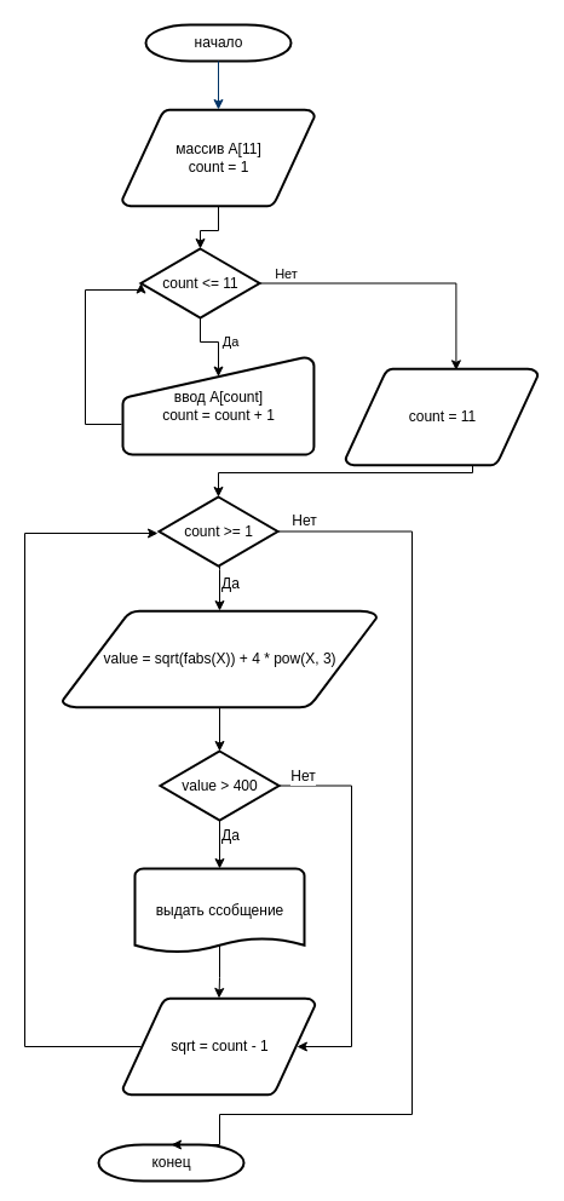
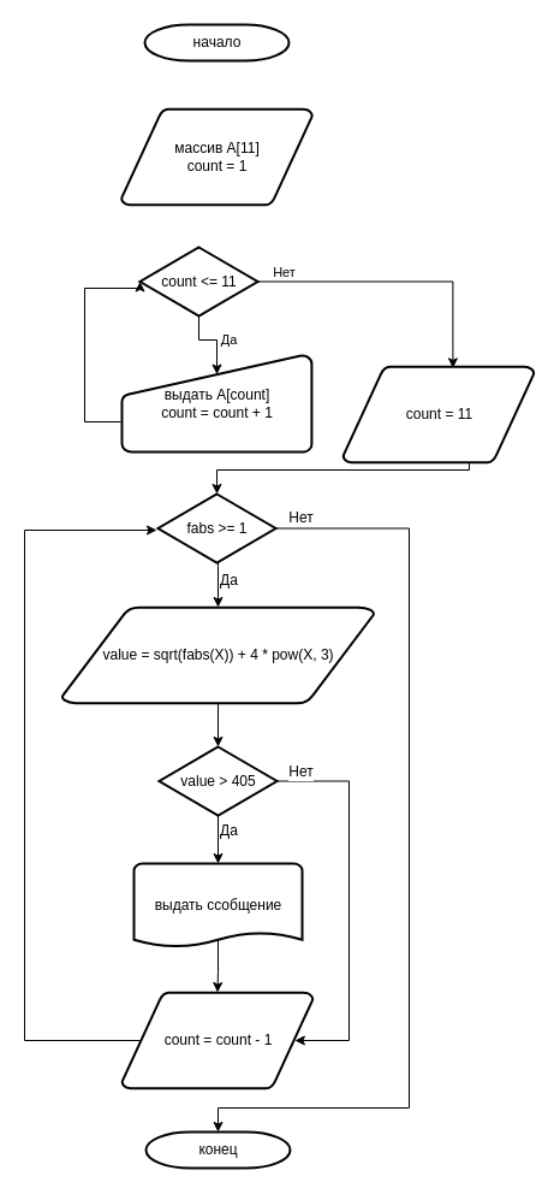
- <mxCell id="5" style="fontStyle=1;strokeColor=#003366;strokeWidth=1;html=1;" parent="1" source="2" target="4" edge="1"><mxGeometry relative="1" as="geometry" /></mxCell>
- <mxCell id="3" style="edgeStyle=orthogonalEdgeStyle;rounded=0;orthogonalLoop=1;jettySize=auto;html=1;" edge="1" parent="1" source="4" target="13"><mxGeometry relative="1" as="geometry" /></mxCell>
- <mxCell id="15" value="ввод A[count]&lt;br&gt;count = count + 1" style="shape=mxgraph.flowchart.manual_input;strokeWidth=2;gradientColor=none;gradientDirection=north;fontStyle=0;html=1;" vertex="1" parent="1"><mxGeometry x="101" y="295" width="158" height="80" as="geometry" /></mxCell>
+ <mxCell id="15" value="выдать A[count]&lt;br&gt;count = count + 1" style="shape=mxgraph.flowchart.manual_input;strokeWidth=2;gradientColor=none;gradientDirection=north;fontStyle=0;html=1;" vertex="1" parent="1"><mxGeometry x="101" y="295" width="158" height="80" as="geometry" /></mxCell>
- <mxCell id="20" value="count &amp;gt;= 1" style="shape=mxgraph.flowchart.decision;strokeWidth=2;gradientColor=none;gradientDirection=north;fontStyle=0;html=1;" vertex="1" parent="1"><mxGeometry x="131" y="410" width="98" height="57" as="geometry" /></mxCell>
+ <mxCell id="20" value="fabs &amp;gt;= 1" style="shape=mxgraph.flowchart.decision;strokeWidth=2;gradientColor=none;gradientDirection=north;fontStyle=0;html=1;" vertex="1" parent="1"><mxGeometry x="131" y="410" width="98" height="57" as="geometry" /></mxCell>
- <mxCell id="23" value="value &amp;gt; 400" style="shape=mxgraph.flowchart.decision;strokeWidth=2;gradientColor=none;gradientDirection=north;fontStyle=0;html=1;" vertex="1" parent="1"><mxGeometry x="132" y="620" width="98" height="57" as="geometry" /></mxCell>
+ <mxCell id="23" value="value &amp;gt; 405" style="shape=mxgraph.flowchart.decision;strokeWidth=2;gradientColor=none;gradientDirection=north;fontStyle=0;html=1;" vertex="1" parent="1"><mxGeometry x="132" y="620" width="98" height="57" as="geometry" /></mxCell>
- <mxCell id="25" value="sqrt = count - 1" style="shape=mxgraph.flowchart.data;strokeWidth=2;gradientColor=none;gradientDirection=north;fontStyle=0;html=1;" vertex="1" parent="1"><mxGeometry x="101" y="824" width="159" height="80" as="geometry" /></mxCell>
+ <mxCell id="25" value="count = count - 1" style="shape=mxgraph.flowchart.data;strokeWidth=2;gradientColor=none;gradientDirection=north;fontStyle=0;html=1;" vertex="1" parent="1"><mxGeometry x="101" y="824" width="159" height="80" as="geometry" /></mxCell>
- <mxCell id="10" value="конец" style="shape=mxgraph.flowchart.terminator;strokeWidth=2;gradientColor=none;gradientDirection=north;fontStyle=0;html=1;" parent="1" vertex="1"><mxGeometry x="81" y="945" width="120" height="30" as="geometry" /></mxCell>
+ <mxCell id="10" value="конец" style="shape=mxgraph.flowchart.terminator;strokeWidth=2;gradientColor=none;gradientDirection=north;fontStyle=0;html=1;" parent="1" vertex="1"><mxGeometry x="121" y="940" width="120" height="30" as="geometry" /></mxCell>
